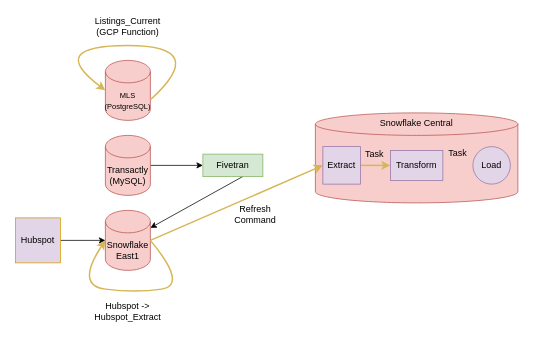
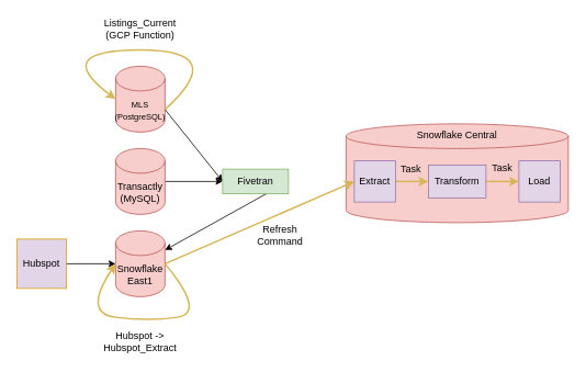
+ <mxCell id="6" value="" style="endArrow=classic;html=1;exitX=1;exitY=0;exitDx=0;exitDy=52.5;exitPerimeter=0;entryX=0;entryY=0.5;entryDx=0;entryDy=0;" parent="1" source="5" target="12" edge="1"><mxGeometry width="50" height="50" relative="1" as="geometry"><mxPoint x="460" y="330" as="sourcePoint" /><mxPoint x="330" y="175" as="targetPoint" /></mxGeometry></mxCell>
+ <mxCell id="17" style="edgeStyle=none;rounded=0;orthogonalLoop=1;jettySize=auto;html=1;entryX=0;entryY=0.5;entryDx=0;entryDy=0;fillColor=#fff2cc;strokeColor=#d6b656;strokeWidth=2;" edge="1" parent="1" source="18" target="19"><mxGeometry relative="1" as="geometry" /></mxCell>
- <mxCell id="19" value="Load" style="ellipse;whiteSpace=wrap;html=1;aspect=fixed;fillColor=#e1d5e7;strokeColor=#9673a6;" vertex="1" parent="1"><mxGeometry x="630" y="195" width="50" height="50" as="geometry" /></mxCell>
+ <mxCell id="19" value="Load" style="whiteSpace=wrap;html=1;aspect=fixed;fillColor=#e1d5e7;strokeColor=#9673a6;" vertex="1" parent="1"><mxGeometry x="630" y="195" width="50" height="50" as="geometry" /></mxCell>
